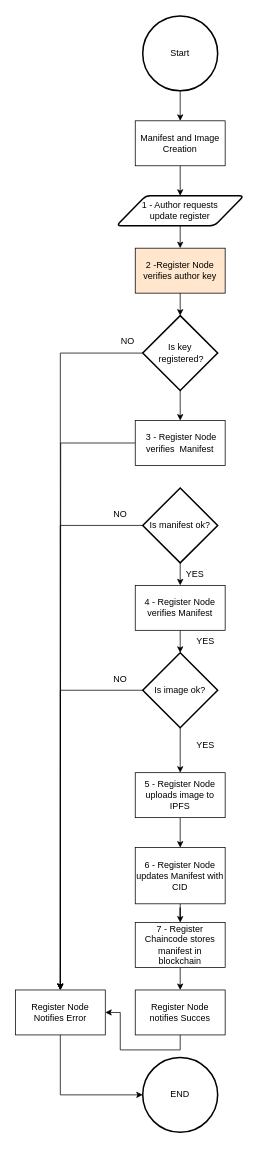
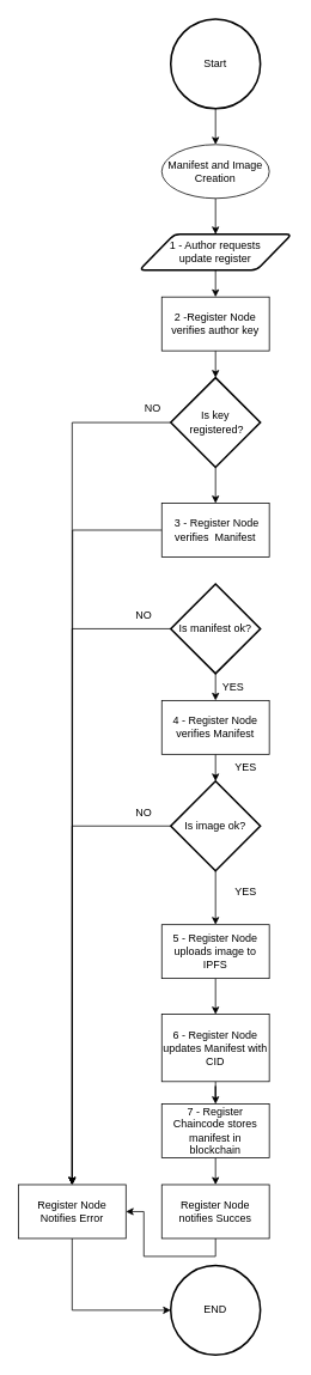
- <mxCell id="5" value="Manifest and Image Creation" style="rounded=0;whiteSpace=wrap;html=1;" parent="1" vertex="1"><mxGeometry x="180" y="160" width="120" height="60" as="geometry" /></mxCell>
+ <mxCell id="5" value="Manifest and Image Creation" style="ellipse;whiteSpace=wrap;html=1;" parent="1" vertex="1"><mxGeometry x="180" y="160" width="120" height="60" as="geometry" /></mxCell>
- <mxCell id="9" value="2 -Register Node verifies author key" style="rounded=0;whiteSpace=wrap;html=1;fillColor=#ffe6cc;" parent="1" vertex="1"><mxGeometry x="180" y="330" width="120" height="60" as="geometry" /></mxCell>
+ <mxCell id="9" value="2 -Register Node verifies author key" style="rounded=0;whiteSpace=wrap;html=1;" parent="1" vertex="1"><mxGeometry x="180" y="330" width="120" height="60" as="geometry" /></mxCell>
